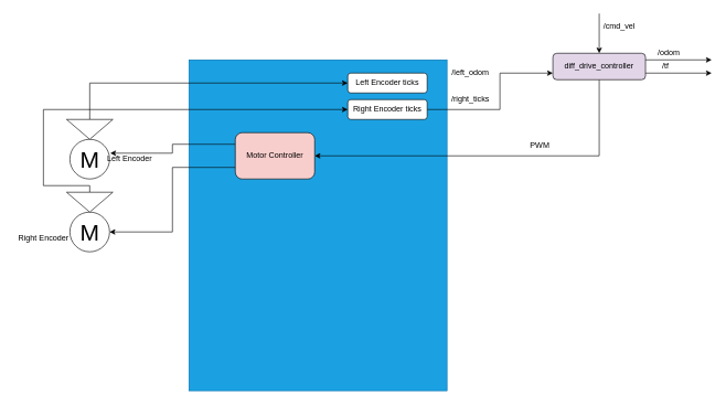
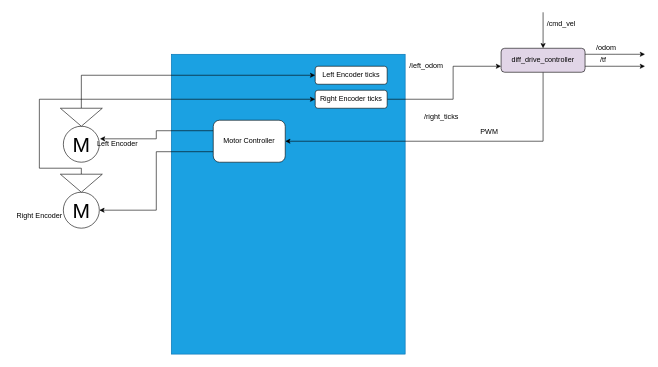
- <mxCell id="13" value="/right_ticks" style="text;html=1;align=center;verticalAlign=middle;resizable=0;points=[];autosize=1;" vertex="1" parent="1"><mxGeometry x="675" y="140" width="70" height="20" as="geometry" /></mxCell>
+ <mxCell id="13" value="/right_ticks" style="text;html=1;align=center;verticalAlign=middle;resizable=0;points=[];autosize=1;" vertex="1" parent="1"><mxGeometry x="700" y="185" width="70" height="20" as="geometry" /></mxCell>
- <mxCell id="16" value="Motor Controller" style="rounded=1;whiteSpace=wrap;html=1;fillColor=#f8cecc;" vertex="1" parent="1"><mxGeometry x="355" y="200" width="120" height="70" as="geometry" /></mxCell>
+ <mxCell id="16" value="Motor Controller" style="rounded=1;whiteSpace=wrap;html=1;" vertex="1" parent="1"><mxGeometry x="355" y="200" width="120" height="70" as="geometry" /></mxCell>
